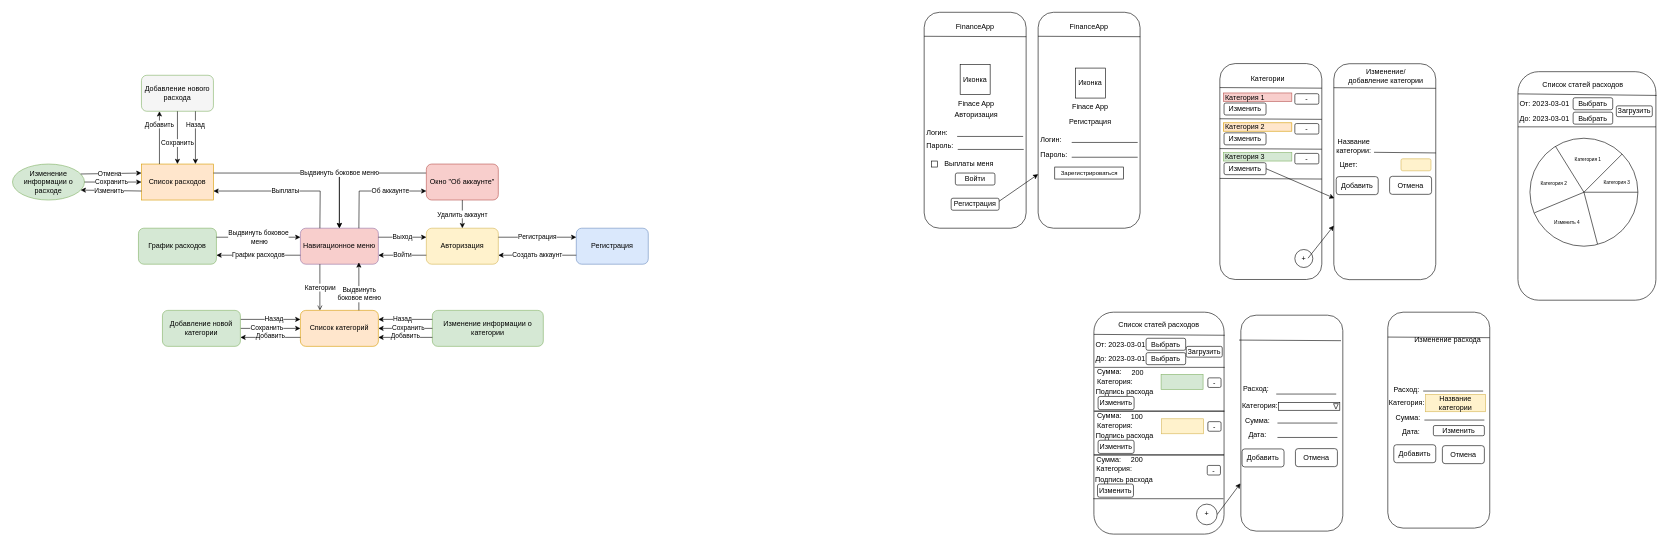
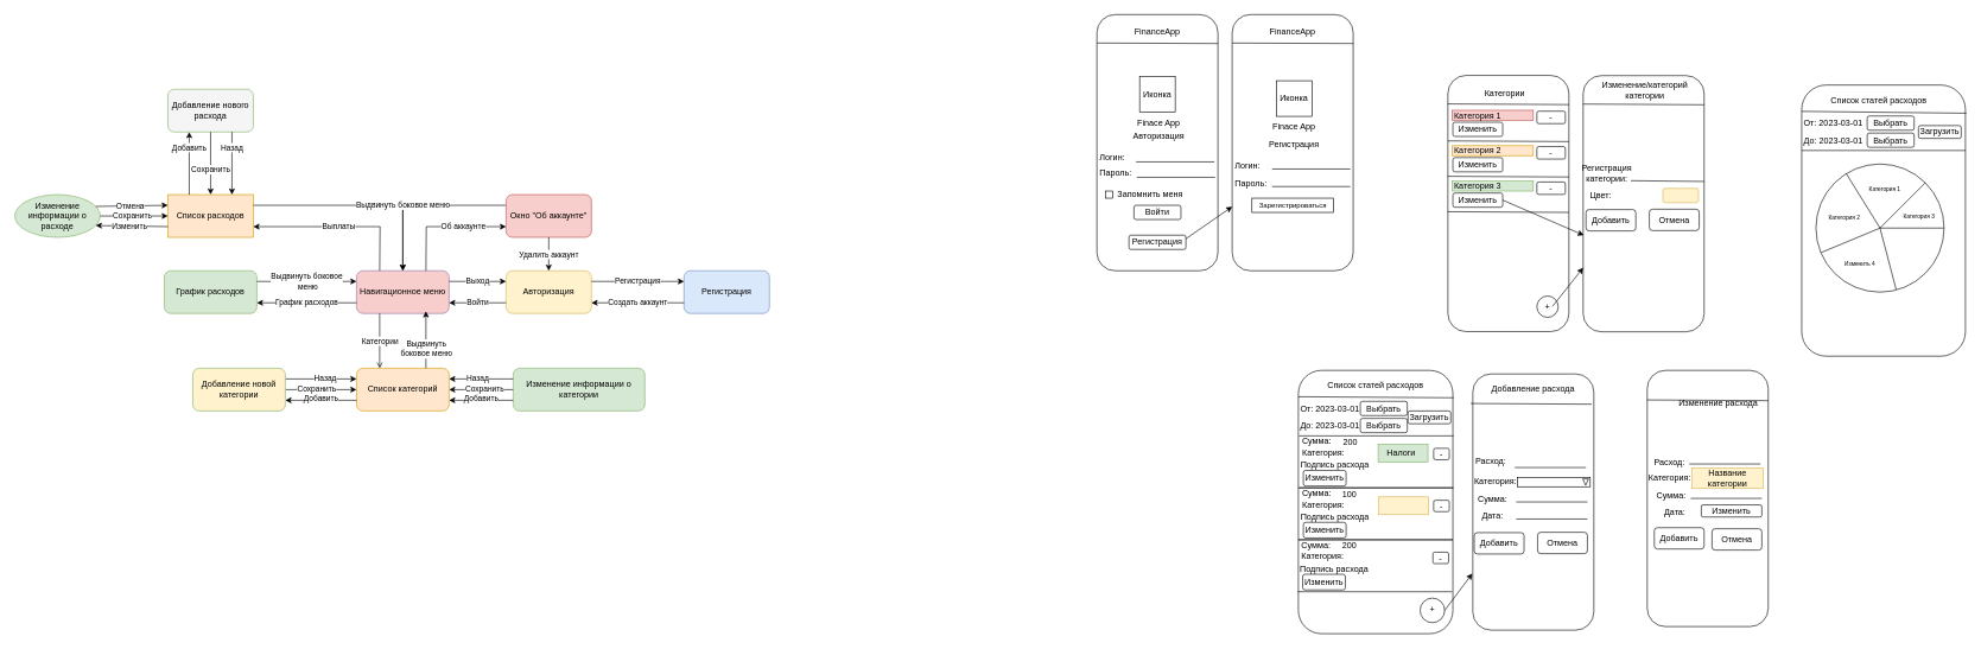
- <mxCell id="51" value="Изменение/добавление категории" style="text;html=1;strokeColor=none;fillColor=none;align=center;verticalAlign=middle;whiteSpace=wrap;rounded=0;" parent="1" vertex="1"><mxGeometry x="2245" y="111.75" width="130" height="30" as="geometry" /></mxCell>
+ <mxCell id="51" value="Изменение/категорий категории" style="text;html=1;strokeColor=none;fillColor=none;align=center;verticalAlign=middle;whiteSpace=wrap;rounded=0;" parent="1" vertex="1"><mxGeometry x="2245" y="111.75" width="130" height="30" as="geometry" /></mxCell>
- <mxCell id="53" value="Название категории:" style="text;html=1;strokeColor=none;fillColor=none;align=center;verticalAlign=middle;whiteSpace=wrap;rounded=0;" parent="1" vertex="1"><mxGeometry x="2223" y="223.25" width="67" height="40.25" as="geometry" /></mxCell>
+ <mxCell id="53" value="Регистрация категории:" style="text;html=1;strokeColor=none;fillColor=none;align=center;verticalAlign=middle;whiteSpace=wrap;rounded=0;" parent="1" vertex="1"><mxGeometry x="2223" y="223.25" width="67" height="40.25" as="geometry" /></mxCell>
- <mxCell id="19" value="Выплаты меня" style="text;html=1;align=center;verticalAlign=middle;whiteSpace=wrap;rounded=0;" parent="1" vertex="1"><mxGeometry x="1560" y="258" width="110" height="30" as="geometry" /></mxCell>
+ <mxCell id="19" value="Запомнить меня" style="text;html=1;align=center;verticalAlign=middle;whiteSpace=wrap;rounded=0;" parent="1" vertex="1"><mxGeometry x="1560" y="258" width="110" height="30" as="geometry" /></mxCell>
- <mxCell id="151" value="Добавление новой&lt;br&gt;категории" style="rounded=1;whiteSpace=wrap;html=1;fillColor=#d5e8d4;strokeColor=#82b366;" vertex="1" parent="1"><mxGeometry x="270" y="517" width="130" height="60" as="geometry" /></mxCell>
+ <mxCell id="151" value="Добавление новой&lt;br&gt;категории" style="rounded=1;whiteSpace=wrap;html=1;fillColor=#fff2cc;strokeColor=#82b366;" vertex="1" parent="1"><mxGeometry x="270" y="517" width="130" height="60" as="geometry" /></mxCell>
+ <mxCell id="60" value="Добавление расхода" style="text;html=1;strokeColor=none;fillColor=none;align=center;verticalAlign=middle;whiteSpace=wrap;rounded=0;" parent="1" vertex="1"><mxGeometry x="2088" y="532" width="130" height="30" as="geometry" /></mxCell>
+ <mxCell id="92" value="Налоги" style="text;html=1;strokeColor=none;fillColor=none;align=center;verticalAlign=middle;whiteSpace=wrap;rounded=0;" parent="1" vertex="1"><mxGeometry x="1945" y="626.75" width="45" height="18.75" as="geometry" /></mxCell>
